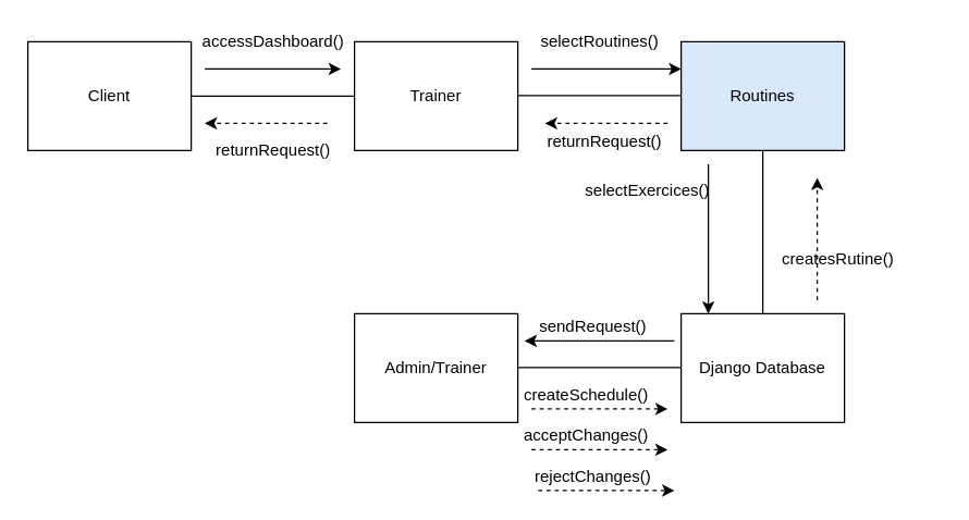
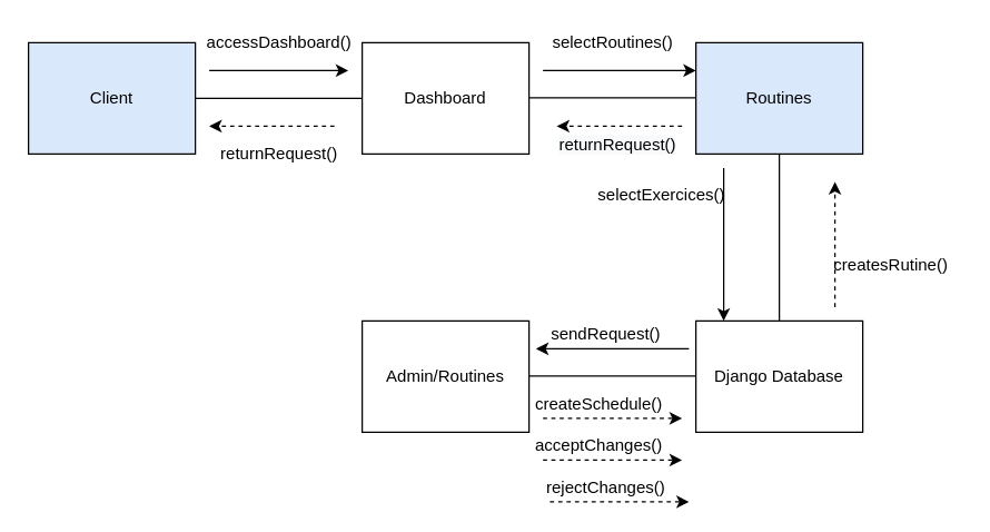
- <mxCell id="2" value="Client" style="rounded=0;whiteSpace=wrap;html=1;" parent="1" vertex="1"><mxGeometry x="20" y="30" width="120" height="80" as="geometry" /></mxCell>
+ <mxCell id="2" value="Client" style="rounded=0;whiteSpace=wrap;html=1;fillColor=#dae8fc;" parent="1" vertex="1"><mxGeometry x="20" y="30" width="120" height="80" as="geometry" /></mxCell>
- <mxCell id="6" value="Trainer" style="rounded=0;whiteSpace=wrap;html=1;" parent="1" vertex="1"><mxGeometry x="260" y="30" width="120" height="80" as="geometry" /></mxCell>
+ <mxCell id="6" value="Dashboard" style="rounded=0;whiteSpace=wrap;html=1;" parent="1" vertex="1"><mxGeometry x="260" y="30" width="120" height="80" as="geometry" /></mxCell>
- <mxCell id="16" value="createsRutine()" style="text;html=1;align=center;verticalAlign=middle;resizable=0;points=[];autosize=1;strokeColor=none;" parent="1" vertex="1"><mxGeometry x="565" y="180" width="100" height="20" as="geometry" /></mxCell>
+ <mxCell id="16" value="createsRutine()" style="text;html=1;align=center;verticalAlign=middle;resizable=0;points=[];autosize=1;strokeColor=none;" parent="1" vertex="1"><mxGeometry x="590" y="180" width="100" height="20" as="geometry" /></mxCell>
- <mxCell id="17" value="Admin/Trainer" style="rounded=0;whiteSpace=wrap;html=1;" parent="1" vertex="1"><mxGeometry x="260" y="230" width="120" height="80" as="geometry" /></mxCell>
+ <mxCell id="17" value="Admin/Routines" style="rounded=0;whiteSpace=wrap;html=1;" parent="1" vertex="1"><mxGeometry x="260" y="230" width="120" height="80" as="geometry" /></mxCell>
